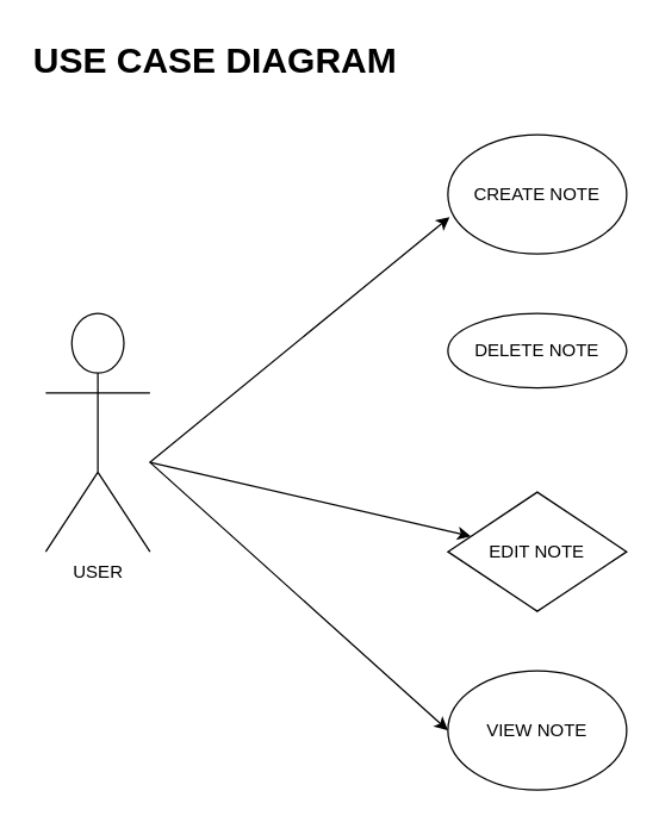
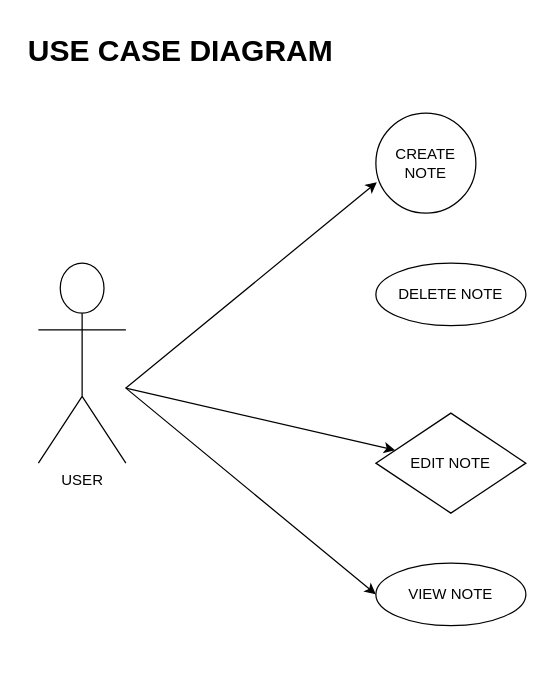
- <mxCell id="3" value="CREATE NOTE" style="ellipse;whiteSpace=wrap;html=1;" parent="1" vertex="1"><mxGeometry x="300" y="90" width="120" height="80" as="geometry" /></mxCell>
+ <mxCell id="3" value="CREATE NOTE" style="ellipse;whiteSpace=wrap;html=1;" parent="1" vertex="1"><mxGeometry x="300" y="90" width="80" height="80" as="geometry" /></mxCell>
- <mxCell id="6" value="VIEW NOTE" style="ellipse;whiteSpace=wrap;html=1;" parent="1" vertex="1"><mxGeometry x="300" y="450" width="120" height="80" as="geometry" /></mxCell>
+ <mxCell id="6" value="VIEW NOTE" style="ellipse;whiteSpace=wrap;html=1;" parent="1" vertex="1"><mxGeometry x="300" y="450" width="120" height="50" as="geometry" /></mxCell>
